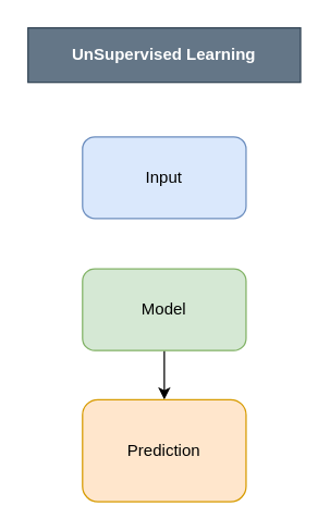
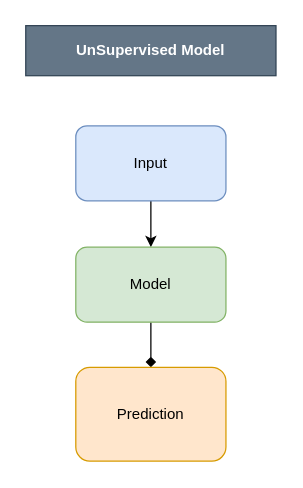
- <mxCell id="7" value="UnSupervised Learning" style="rounded=0;whiteSpace=wrap;html=1;fillColor=#647687;strokeColor=#314354;fontColor=#ffffff;fontStyle=1" vertex="1" parent="1"><mxGeometry x="20" y="20" width="200" height="40" as="geometry" /></mxCell>
+ <mxCell id="7" value="UnSupervised Model" style="rounded=0;whiteSpace=wrap;html=1;fillColor=#647687;strokeColor=#314354;fontColor=#ffffff;fontStyle=1" vertex="1" parent="1"><mxGeometry x="20" y="20" width="200" height="40" as="geometry" /></mxCell>
+ <mxCell id="2" style="edgeStyle=none;html=1;exitX=0.5;exitY=1;exitDx=0;exitDy=0;entryX=0.5;entryY=0;entryDx=0;entryDy=0;" edge="1" parent="1" source="3" target="5"><mxGeometry relative="1" as="geometry" /></mxCell>
- <mxCell id="4" style="edgeStyle=none;html=1;exitX=0.5;exitY=1;exitDx=0;exitDy=0;entryX=0.5;entryY=0;entryDx=0;entryDy=0;" edge="1" parent="1" source="5" target="6"><mxGeometry relative="1" as="geometry" /></mxCell>
+ <mxCell id="4" style="edgeStyle=none;html=1;exitX=0.5;exitY=1;exitDx=0;exitDy=0;entryX=0.5;entryY=0;entryDx=0;entryDy=0;endArrow=diamond;" edge="1" parent="1" source="5" target="6"><mxGeometry relative="1" as="geometry" /></mxCell>
